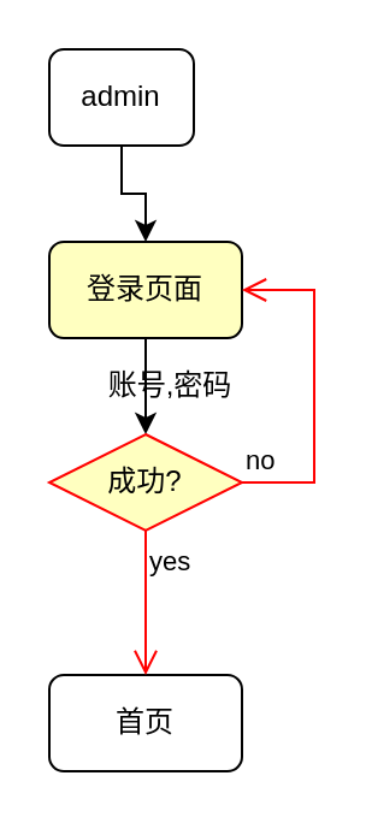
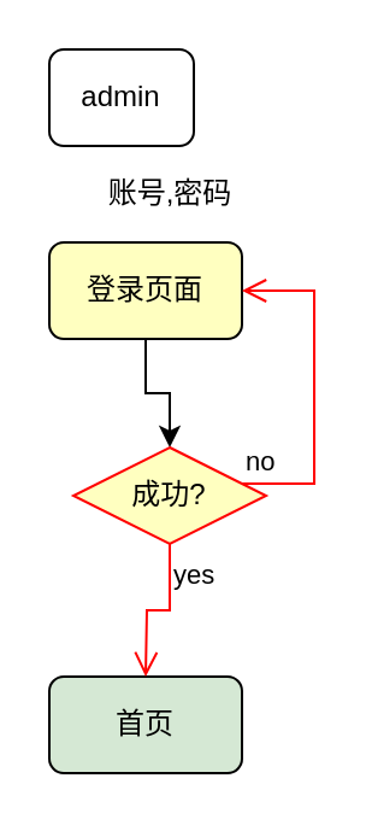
- <mxCell id="2" style="edgeStyle=orthogonalEdgeStyle;rounded=0;orthogonalLoop=1;jettySize=auto;html=1;exitX=0.5;exitY=1;exitDx=0;exitDy=0;entryX=0.5;entryY=0;entryDx=0;entryDy=0;" parent="1" source="3" target="5" edge="1"><mxGeometry relative="1" as="geometry" /></mxCell>
- <mxCell id="6" value="账号,密码" style="text;html=1;align=center;verticalAlign=middle;resizable=0;points=[];autosize=1;strokeColor=none;fillColor=none;" parent="1" vertex="1"><mxGeometry x="35" y="150" width="70" height="20" as="geometry" /></mxCell>
+ <mxCell id="6" value="账号,密码" style="text;html=1;align=center;verticalAlign=middle;resizable=0;points=[];autosize=1;strokeColor=none;fillColor=none;" parent="1" vertex="1"><mxGeometry x="35" y="70" width="70" height="20" as="geometry" /></mxCell>
- <mxCell id="8" value="成功?" style="rhombus;whiteSpace=wrap;html=1;fillColor=#ffffc0;strokeColor=#ff0000;" parent="1" vertex="1"><mxGeometry x="20" y="180" width="80" height="40" as="geometry" /></mxCell>
+ <mxCell id="8" value="成功?" style="rhombus;whiteSpace=wrap;html=1;fillColor=#ffffc0;strokeColor=#ff0000;" parent="1" vertex="1"><mxGeometry x="30" y="185" width="80" height="40" as="geometry" /></mxCell>
- <mxCell id="7" value="首页" style="rounded=1;whiteSpace=wrap;html=1;" parent="1" vertex="1"><mxGeometry x="20" y="280" width="80" height="40" as="geometry" /></mxCell>
+ <mxCell id="7" value="首页" style="rounded=1;whiteSpace=wrap;html=1;fillColor=#d5e8d4;" parent="1" vertex="1"><mxGeometry x="20" y="280" width="80" height="40" as="geometry" /></mxCell>
